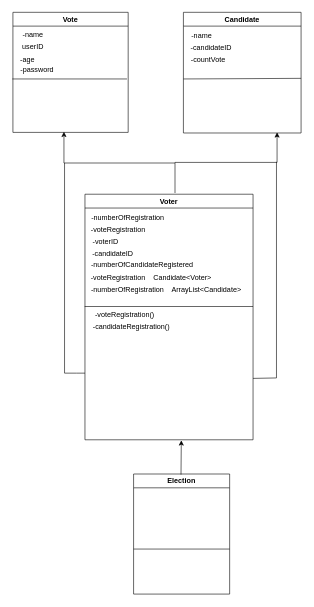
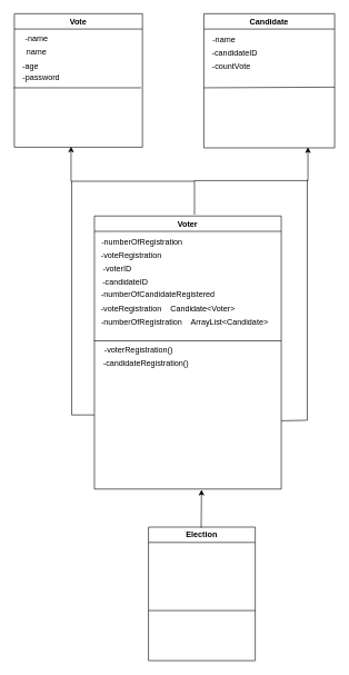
- <mxCell id="5" value="userID" style="text;html=1;align=center;verticalAlign=middle;resizable=0;points=[];autosize=1;strokeColor=none;fillColor=none;" parent="2" vertex="1"><mxGeometry x="3" y="42" width="60" height="30" as="geometry" /></mxCell>
+ <mxCell id="5" value="name" style="text;html=1;align=center;verticalAlign=middle;resizable=0;points=[];autosize=1;strokeColor=none;fillColor=none;" parent="2" vertex="1"><mxGeometry x="3" y="42" width="60" height="30" as="geometry" /></mxCell>
- <mxCell id="29" value="-voteRegistration()" style="text;html=1;align=center;verticalAlign=middle;resizable=0;points=[];autosize=1;strokeColor=none;fillColor=none;" vertex="1" parent="1"><mxGeometry x="142" y="509" width="130" height="30" as="geometry" /></mxCell>
+ <mxCell id="29" value="-voterRegistration()" style="text;html=1;align=center;verticalAlign=middle;resizable=0;points=[];autosize=1;strokeColor=none;fillColor=none;" vertex="1" parent="1"><mxGeometry x="142" y="509" width="130" height="30" as="geometry" /></mxCell>
